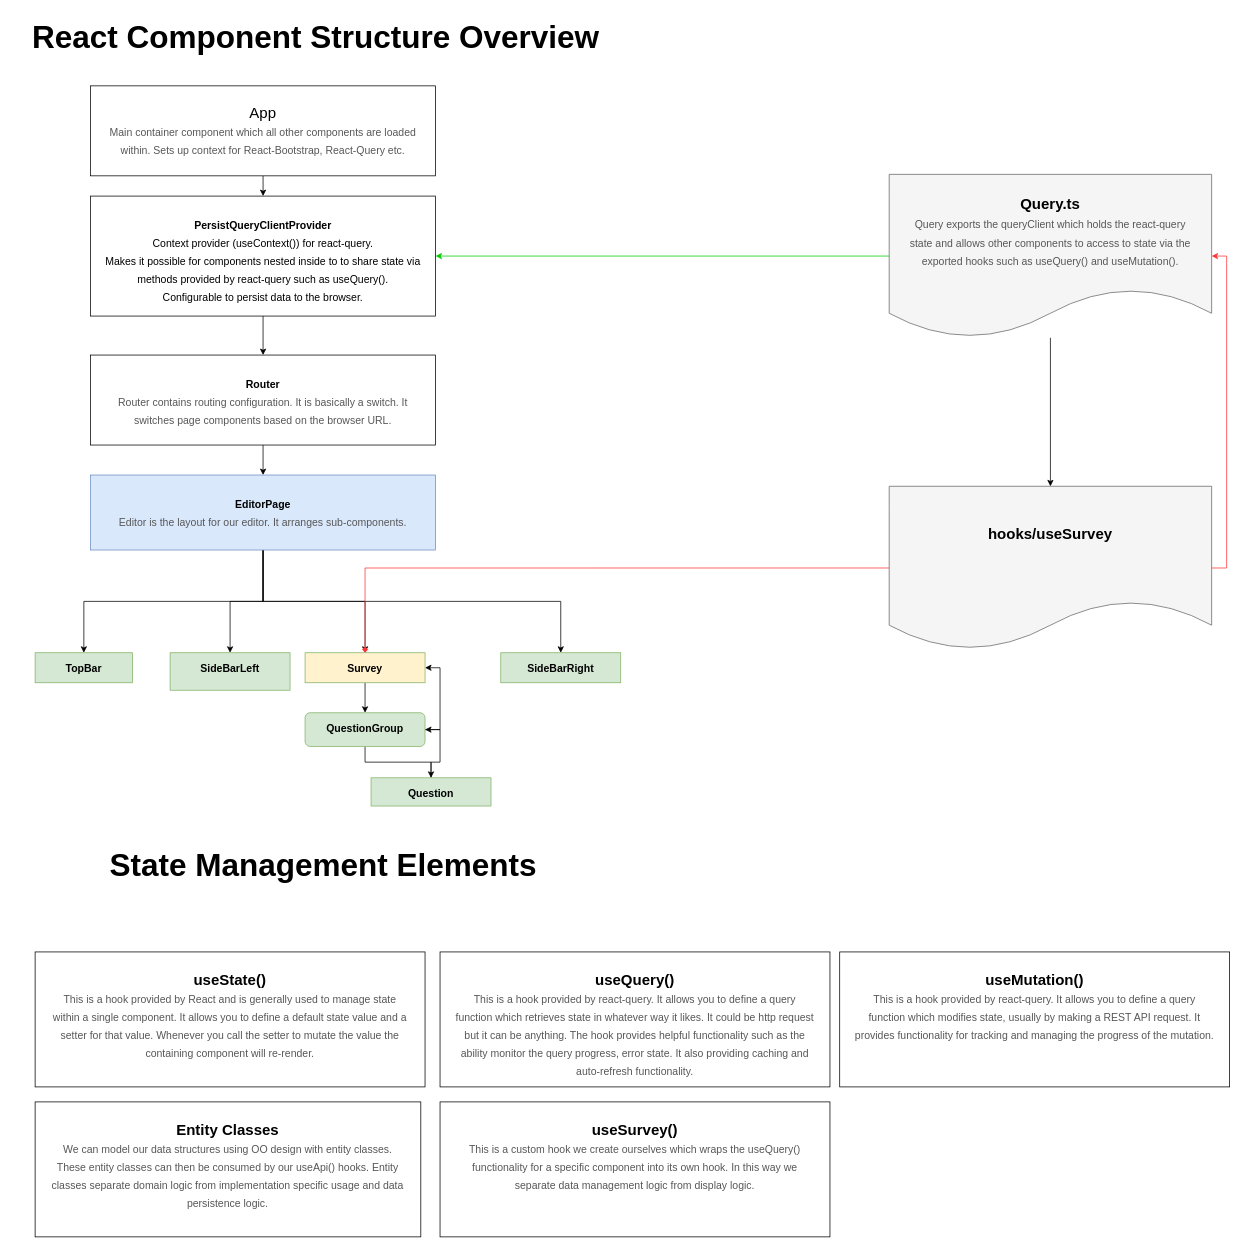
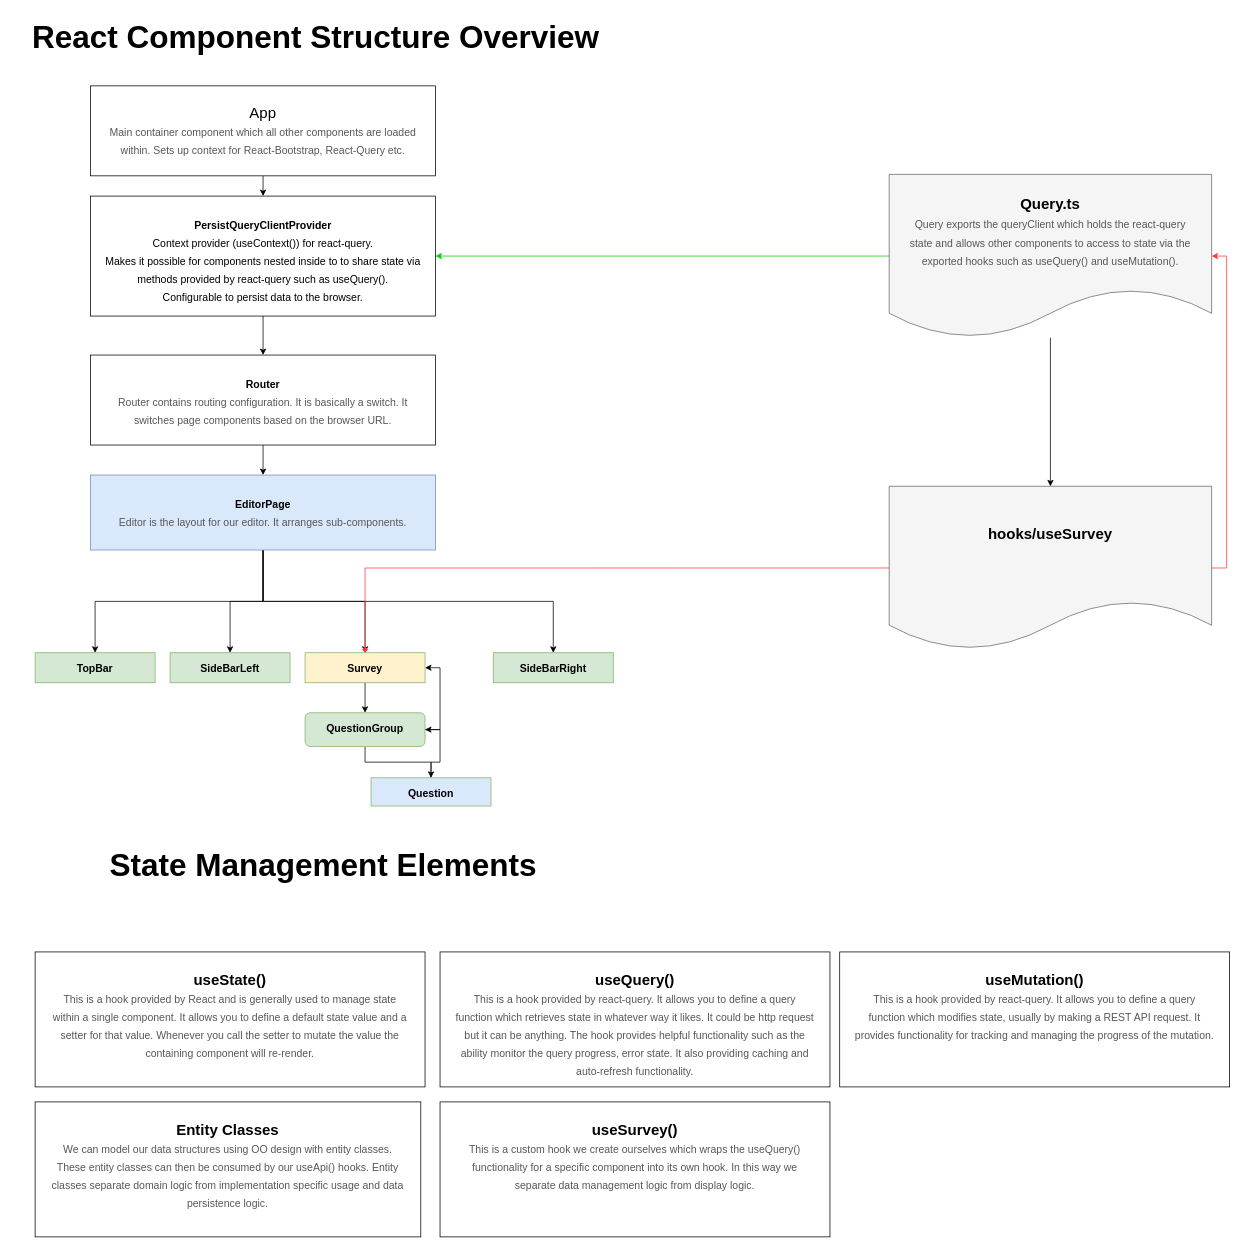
- <mxCell id="23" value="&lt;font style=&quot;font-size: 14px;&quot;&gt;TopBar&lt;br&gt;&lt;/font&gt;" style="rounded=0;whiteSpace=wrap;html=1;labelPosition=center;verticalLabelPosition=middle;align=center;verticalAlign=top;fontStyle=1;fontSize=20;fillColor=#d5e8d4;strokeColor=#82b366;" parent="1" vertex="1"><mxGeometry x="46" y="870" width="130" height="40" as="geometry" /></mxCell>
+ <mxCell id="23" value="&lt;font style=&quot;font-size: 14px;&quot;&gt;TopBar&lt;br&gt;&lt;/font&gt;" style="rounded=0;whiteSpace=wrap;html=1;labelPosition=center;verticalLabelPosition=middle;align=center;verticalAlign=top;fontStyle=1;fontSize=20;fillColor=#d5e8d4;strokeColor=#82b366;" parent="1" vertex="1"><mxGeometry x="46" y="870" width="159.98" height="40" as="geometry" /></mxCell>
- <mxCell id="20" value="&lt;font style=&quot;font-size: 14px;&quot;&gt;SideBarRight&lt;br&gt;&lt;/font&gt;" style="rounded=0;whiteSpace=wrap;html=1;labelPosition=center;verticalLabelPosition=middle;align=center;verticalAlign=top;fontStyle=1;fontSize=20;fillColor=#d5e8d4;strokeColor=#82b366;" parent="1" vertex="1"><mxGeometry x="667" y="870" width="160" height="40" as="geometry" /></mxCell>
+ <mxCell id="20" value="&lt;font style=&quot;font-size: 14px;&quot;&gt;SideBarRight&lt;br&gt;&lt;/font&gt;" style="rounded=0;whiteSpace=wrap;html=1;labelPosition=center;verticalLabelPosition=middle;align=center;verticalAlign=top;fontStyle=1;fontSize=20;fillColor=#d5e8d4;strokeColor=#82b366;" parent="1" vertex="1"><mxGeometry x="657" y="870" width="160" height="40" as="geometry" /></mxCell>
- <mxCell id="19" value="&lt;font style=&quot;font-size: 14px;&quot;&gt;SideBarLeft&lt;br&gt;&lt;/font&gt;" style="rounded=0;whiteSpace=wrap;html=1;labelPosition=center;verticalLabelPosition=middle;align=center;verticalAlign=top;fontStyle=1;fontSize=20;fillColor=#d5e8d4;strokeColor=#82b366;" parent="1" vertex="1"><mxGeometry x="226" y="870" width="160" height="50" as="geometry" /></mxCell>
+ <mxCell id="19" value="&lt;font style=&quot;font-size: 14px;&quot;&gt;SideBarLeft&lt;br&gt;&lt;/font&gt;" style="rounded=0;whiteSpace=wrap;html=1;labelPosition=center;verticalLabelPosition=middle;align=center;verticalAlign=top;fontStyle=1;fontSize=20;fillColor=#d5e8d4;strokeColor=#82b366;" parent="1" vertex="1"><mxGeometry x="226" y="870" width="160" height="40" as="geometry" /></mxCell>
- <mxCell id="18" value="&lt;font style=&quot;font-size: 14px;&quot;&gt;Question&lt;br&gt;&lt;/font&gt;" style="rounded=0;whiteSpace=wrap;html=1;labelPosition=center;verticalLabelPosition=middle;align=center;verticalAlign=top;fontStyle=1;fontSize=20;fillColor=#d5e8d4;strokeColor=#82b366;" parent="1" vertex="1"><mxGeometry x="494" y="1036.77" width="159.98" height="37.65" as="geometry" /></mxCell>
+ <mxCell id="18" value="&lt;font style=&quot;font-size: 14px;&quot;&gt;Question&lt;br&gt;&lt;/font&gt;" style="rounded=0;whiteSpace=wrap;html=1;labelPosition=center;verticalLabelPosition=middle;align=center;verticalAlign=top;fontStyle=1;fontSize=20;fillColor=#dae8fc;strokeColor=#82b366;" parent="1" vertex="1"><mxGeometry x="494" y="1036.77" width="159.98" height="37.65" as="geometry" /></mxCell>
